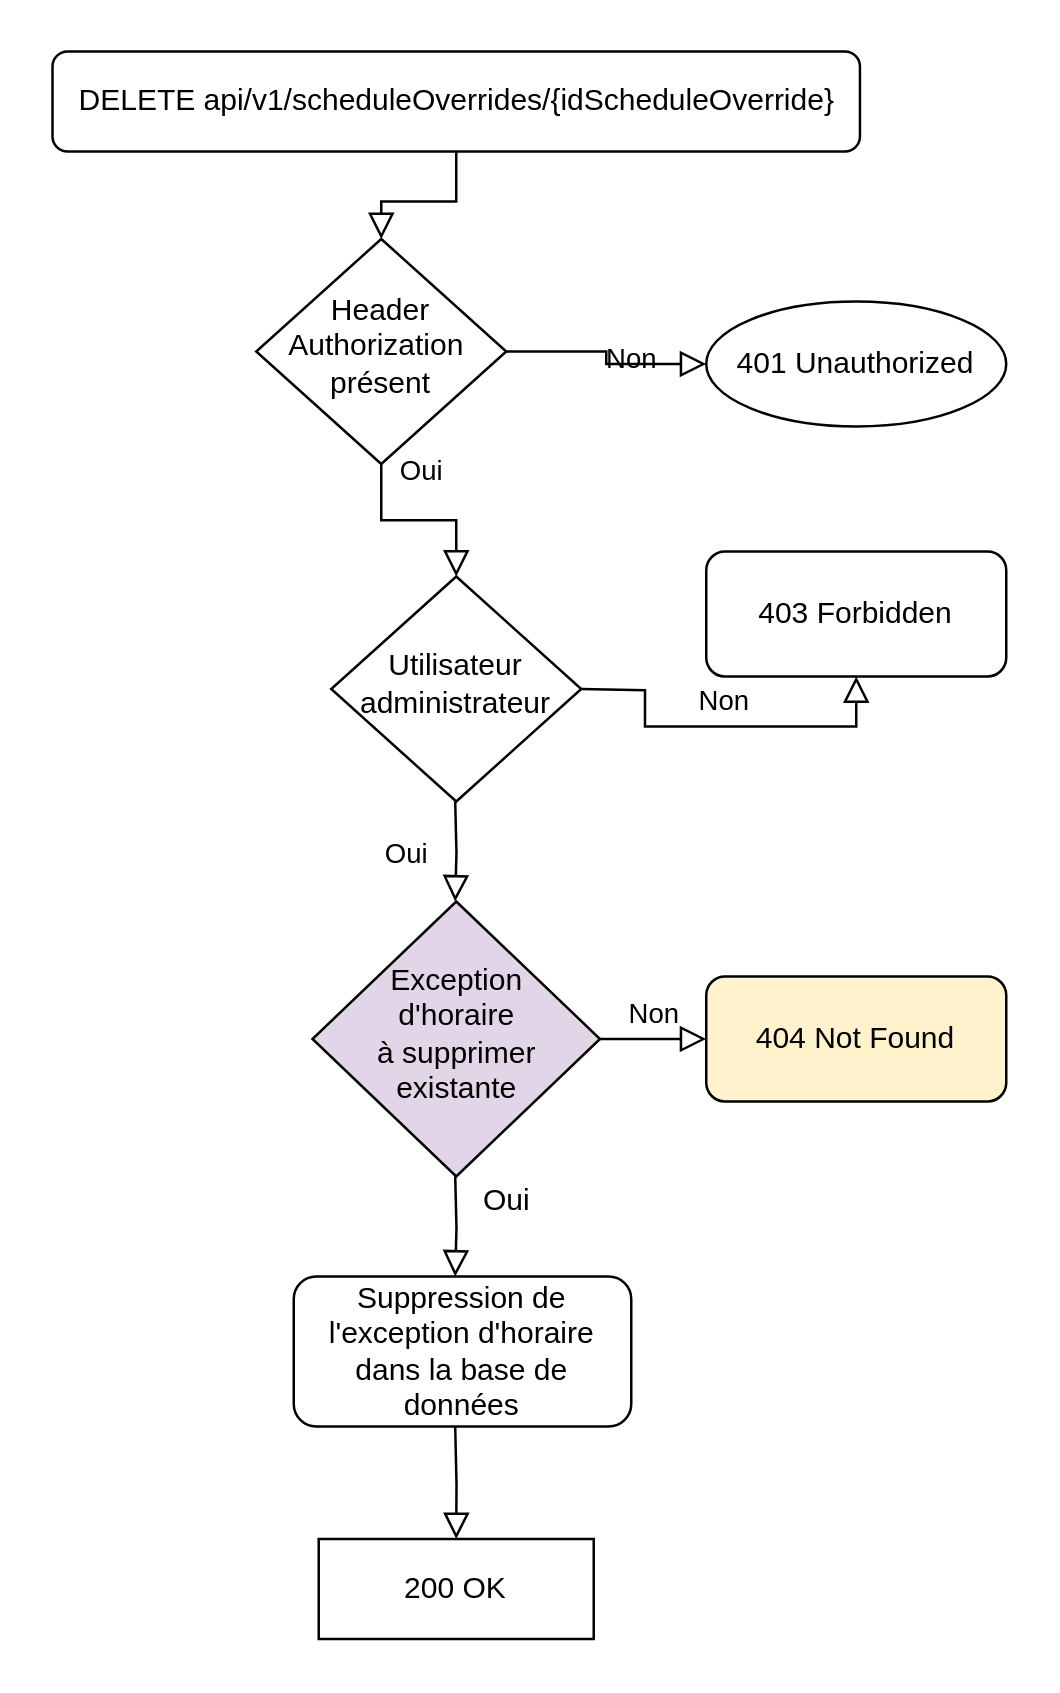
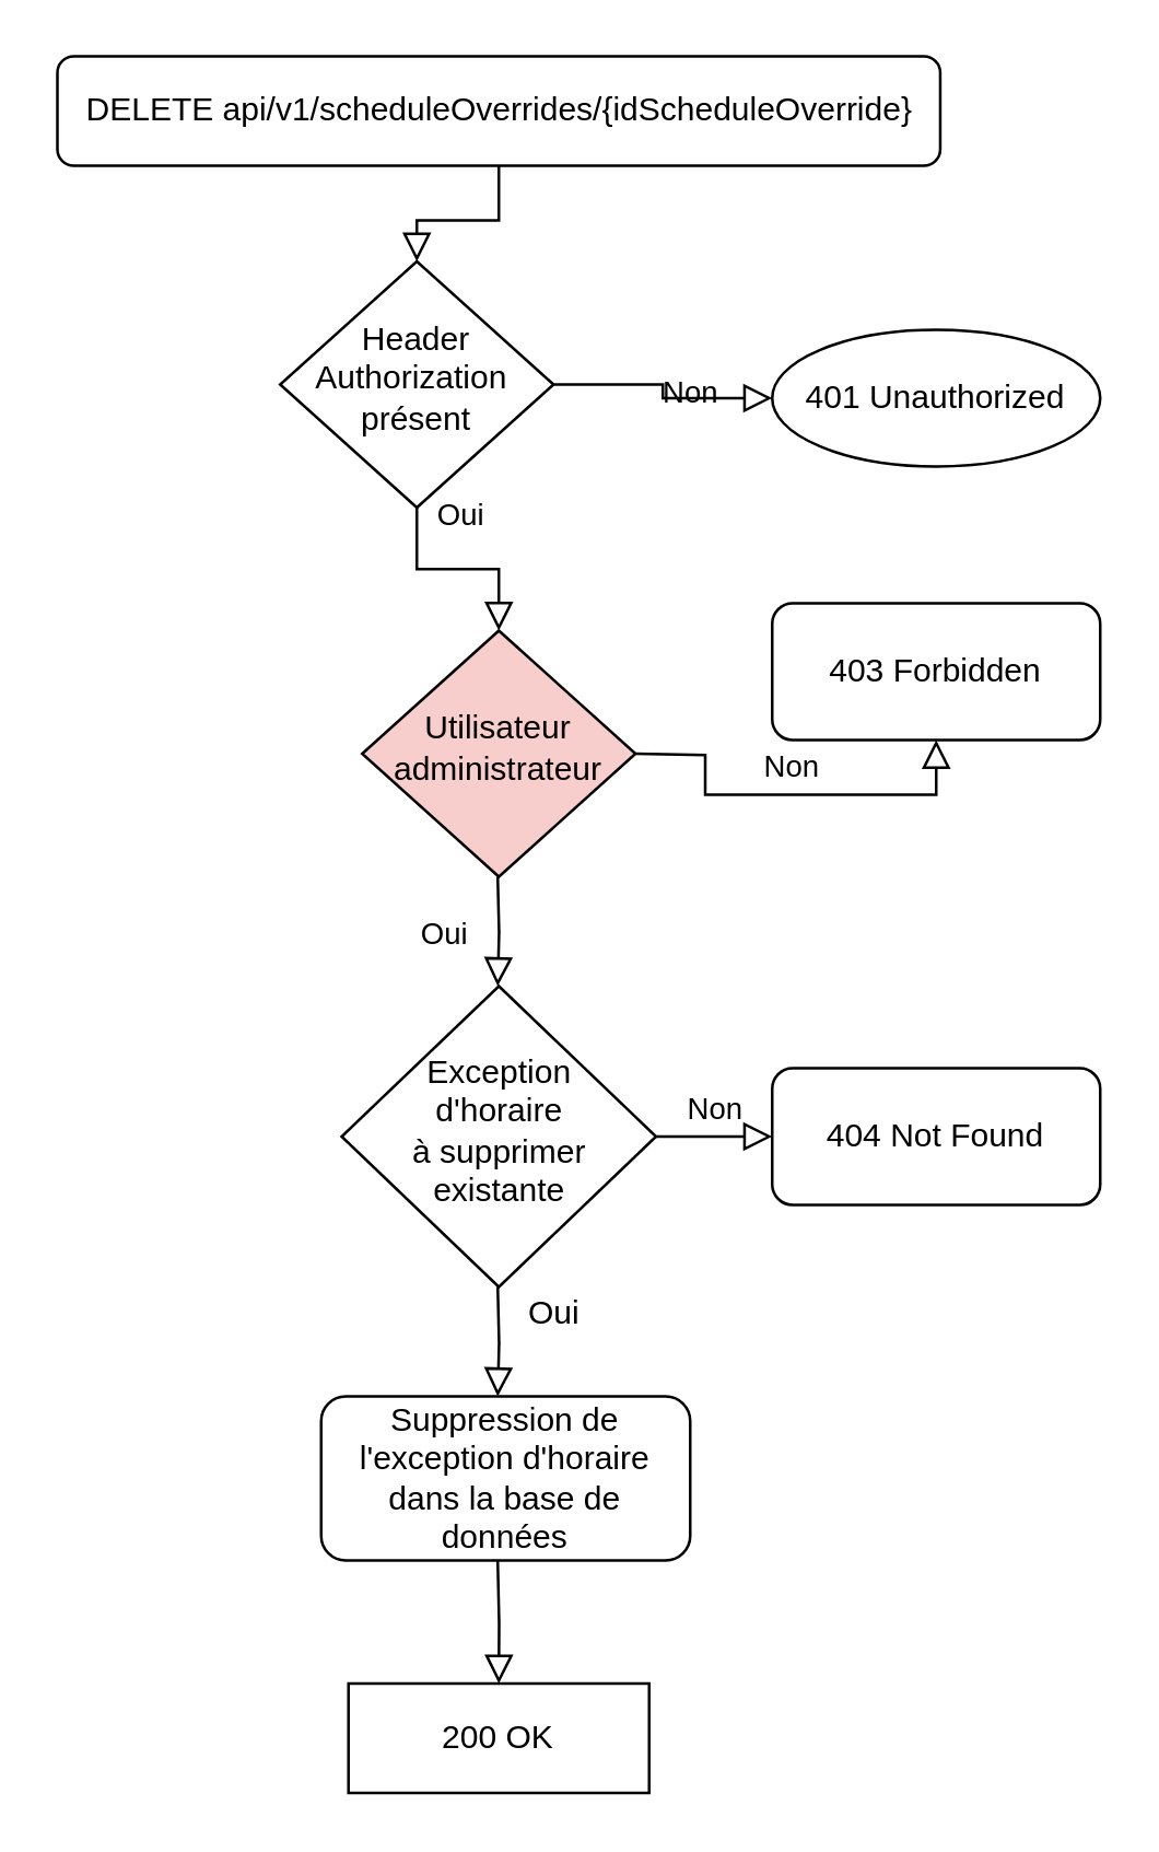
- <mxCell id="8" value="Utilisateur administrateur" style="rhombus;whiteSpace=wrap;html=1;shadow=0;fontFamily=Helvetica;fontSize=12;align=center;strokeWidth=1;spacing=6;spacingTop=-4;" parent="1" vertex="1"><mxGeometry x="132" y="230" width="100" height="90" as="geometry" /></mxCell>
+ <mxCell id="8" value="Utilisateur administrateur" style="rhombus;whiteSpace=wrap;html=1;shadow=0;fontFamily=Helvetica;fontSize=12;align=center;strokeWidth=1;spacing=6;spacingTop=-4;fillColor=#f8cecc;" parent="1" vertex="1"><mxGeometry x="132" y="230" width="100" height="90" as="geometry" /></mxCell>
- <mxCell id="13" value="Exception &lt;br&gt;d'horaire&lt;br&gt;à supprimer &lt;br&gt;existante" style="rhombus;whiteSpace=wrap;html=1;shadow=0;fontFamily=Helvetica;fontSize=12;align=center;strokeWidth=1;spacing=6;spacingTop=-4;fillColor=#e1d5e7;" parent="1" vertex="1"><mxGeometry x="124.5" y="360" width="115" height="110" as="geometry" /></mxCell>
+ <mxCell id="13" value="Exception &lt;br&gt;d'horaire&lt;br&gt;à supprimer &lt;br&gt;existante" style="rhombus;whiteSpace=wrap;html=1;shadow=0;fontFamily=Helvetica;fontSize=12;align=center;strokeWidth=1;spacing=6;spacingTop=-4;" parent="1" vertex="1"><mxGeometry x="124.5" y="360" width="115" height="110" as="geometry" /></mxCell>
- <mxCell id="15" value="404 Not Found" style="rounded=1;whiteSpace=wrap;html=1;fontSize=12;glass=0;strokeWidth=1;shadow=0;fillColor=#fff2cc;" parent="1" vertex="1"><mxGeometry x="282" y="390" width="120" height="50" as="geometry" /></mxCell>
+ <mxCell id="15" value="404 Not Found" style="rounded=1;whiteSpace=wrap;html=1;fontSize=12;glass=0;strokeWidth=1;shadow=0;" parent="1" vertex="1"><mxGeometry x="282" y="390" width="120" height="50" as="geometry" /></mxCell>
